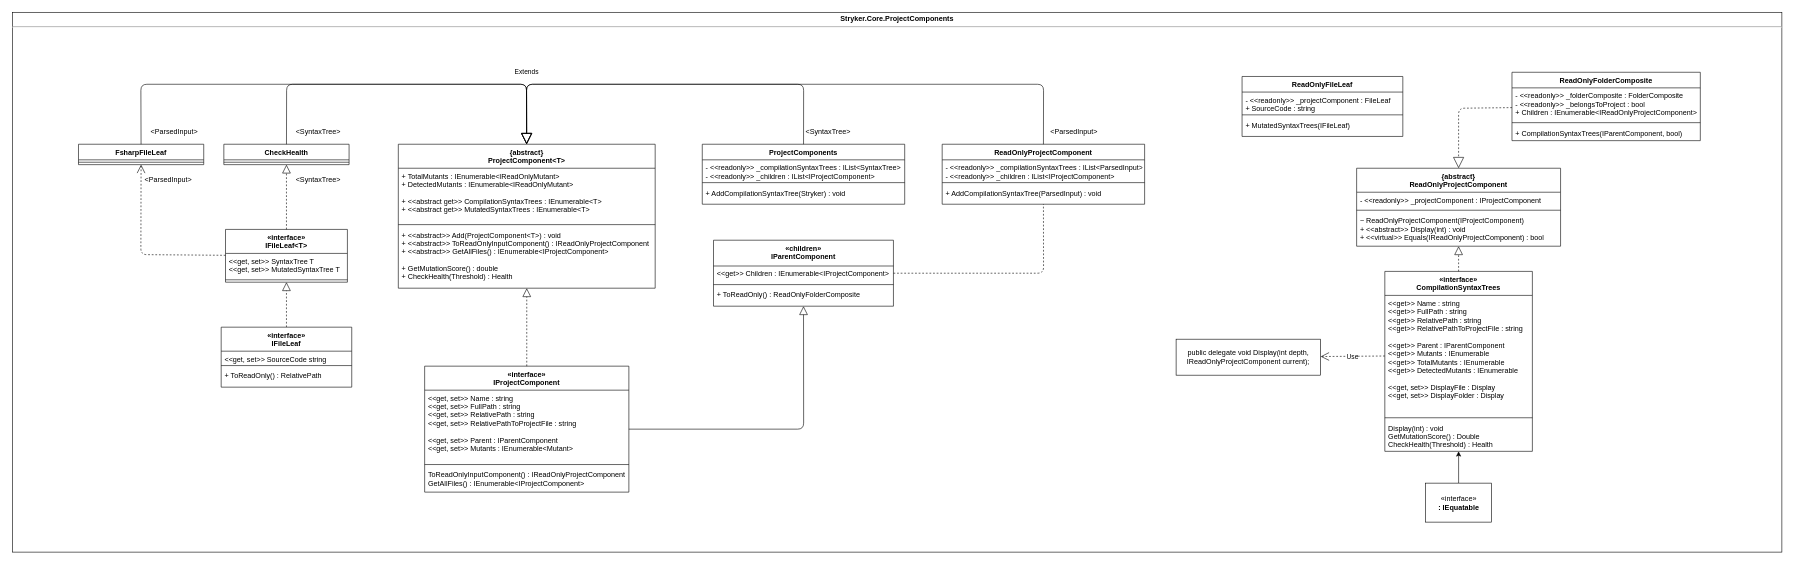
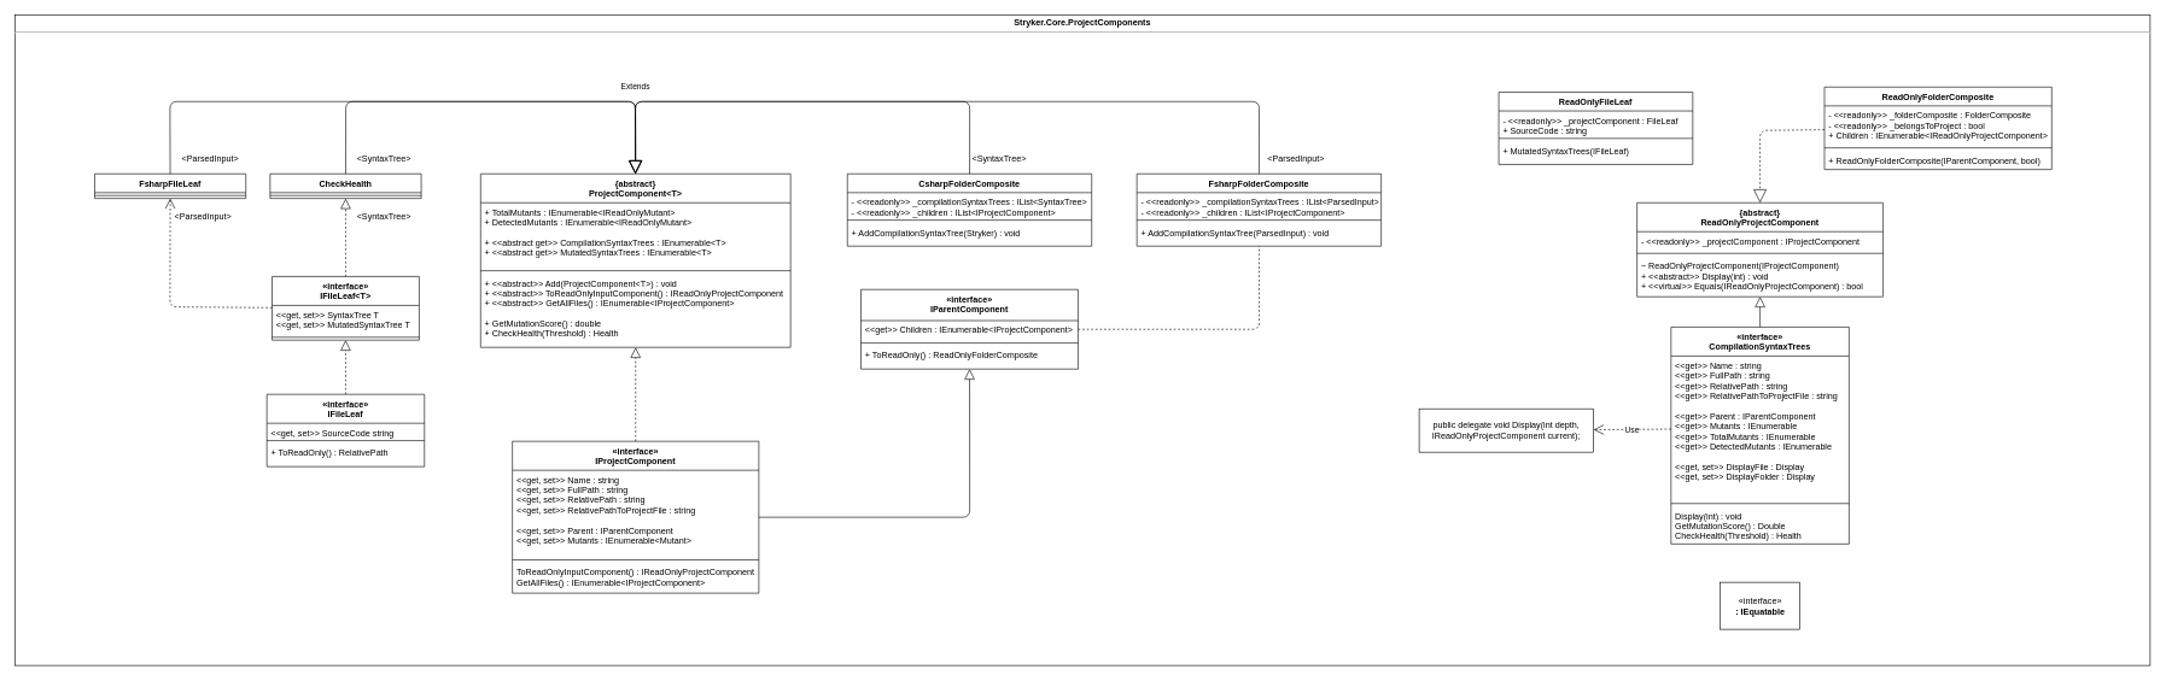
- <mxCell id="35" value="+ CompilationSyntaxTrees(IParentComponent, bool)" style="text;strokeColor=none;fillColor=none;align=left;verticalAlign=top;spacingLeft=4;spacingRight=4;overflow=hidden;rotatable=0;points=[[0,0.5],[1,0.5]];portConstraint=eastwest;" parent="32" vertex="1"><mxGeometry y="88" width="314" height="26" as="geometry" /></mxCell>
+ <mxCell id="35" value="+ ReadOnlyFolderComposite(IParentComponent, bool)" style="text;strokeColor=none;fillColor=none;align=left;verticalAlign=top;spacingLeft=4;spacingRight=4;overflow=hidden;rotatable=0;points=[[0,0.5],[1,0.5]];portConstraint=eastwest;" parent="32" vertex="1"><mxGeometry y="88" width="314" height="26" as="geometry" /></mxCell>
- <mxCell id="5" value="ProjectComponents" style="swimlane;fontStyle=1;align=center;verticalAlign=top;childLayout=stackLayout;horizontal=1;startSize=26;horizontalStack=0;resizeParent=1;resizeParentMax=0;resizeLast=0;collapsible=1;marginBottom=0;" parent="1" vertex="1"><mxGeometry x="1170" y="240" width="337.5" height="100" as="geometry" /></mxCell>
+ <mxCell id="5" value="CsharpFolderComposite" style="swimlane;fontStyle=1;align=center;verticalAlign=top;childLayout=stackLayout;horizontal=1;startSize=26;horizontalStack=0;resizeParent=1;resizeParentMax=0;resizeLast=0;collapsible=1;marginBottom=0;" parent="1" vertex="1"><mxGeometry x="1170" y="240" width="337.5" height="100" as="geometry" /></mxCell>
- <mxCell id="57" value="ReadOnlyProjectComponent" style="swimlane;fontStyle=1;align=center;verticalAlign=top;childLayout=stackLayout;horizontal=1;startSize=26;horizontalStack=0;resizeParent=1;resizeParentMax=0;resizeLast=0;collapsible=1;marginBottom=0;" parent="1" vertex="1"><mxGeometry x="1570" y="240" width="337.5" height="100" as="geometry" /></mxCell>
+ <mxCell id="57" value="FsharpFolderComposite" style="swimlane;fontStyle=1;align=center;verticalAlign=top;childLayout=stackLayout;horizontal=1;startSize=26;horizontalStack=0;resizeParent=1;resizeParentMax=0;resizeLast=0;collapsible=1;marginBottom=0;" parent="1" vertex="1"><mxGeometry x="1570" y="240" width="337.5" height="100" as="geometry" /></mxCell>
- <mxCell id="68" value="«children»&#10;IParentComponent" style="swimlane;fontStyle=1;align=center;verticalAlign=top;childLayout=stackLayout;horizontal=1;startSize=43;horizontalStack=0;resizeParent=1;resizeParentMax=0;resizeLast=0;collapsible=1;marginBottom=0;" vertex="1" parent="1"><mxGeometry x="1188.75" y="400" width="300" height="110" as="geometry" /></mxCell>
+ <mxCell id="68" value="«interface»&#10;IParentComponent" style="swimlane;fontStyle=1;align=center;verticalAlign=top;childLayout=stackLayout;horizontal=1;startSize=43;horizontalStack=0;resizeParent=1;resizeParentMax=0;resizeLast=0;collapsible=1;marginBottom=0;" vertex="1" parent="1"><mxGeometry x="1188.75" y="400" width="300" height="110" as="geometry" /></mxCell>
- <mxCell id="41" value="" style="endArrow=block;dashed=1;endFill=0;endSize=12;html=1;" parent="1" source="20" target="24" edge="1"><mxGeometry width="160" relative="1" as="geometry"><mxPoint x="2510.76" y="364" as="sourcePoint" /><mxPoint x="2510.76" y="310" as="targetPoint" /></mxGeometry></mxCell>
+ <mxCell id="41" value="" style="endArrow=block;dashed=0;endFill=0;endSize=12;html=1;" parent="1" source="20" target="24" edge="1"><mxGeometry width="160" relative="1" as="geometry"><mxPoint x="2510.76" y="364" as="sourcePoint" /><mxPoint x="2510.76" y="310" as="targetPoint" /></mxGeometry></mxCell>
- <mxCell id="43" style="edgeStyle=orthogonalEdgeStyle;orthogonalLoop=1;jettySize=auto;html=1;" parent="1" source="44" target="20" edge="1"><mxGeometry relative="1" as="geometry" /></mxCell>
